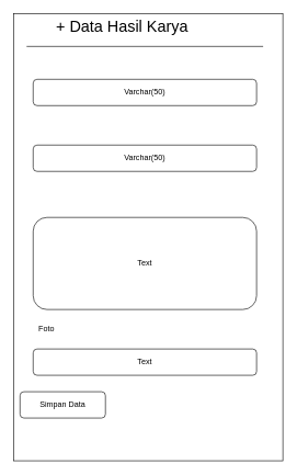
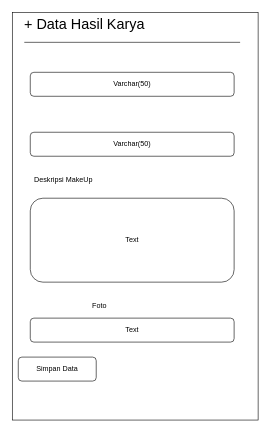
- <mxCell id="3" value="&lt;font style=&quot;font-size: 24px&quot;&gt;+ Data Hasil Karya&lt;br&gt;&lt;/font&gt;" style="text;html=1;align=center;verticalAlign=middle;resizable=0;points=[];autosize=1;" vertex="1" parent="1"><mxGeometry x="75" y="30" width="220" height="20" as="geometry" /></mxCell>
+ <mxCell id="3" value="&lt;font style=&quot;font-size: 24px&quot;&gt;+ Data Hasil Karya&lt;br&gt;&lt;/font&gt;" style="text;html=1;align=center;verticalAlign=middle;resizable=0;points=[];autosize=1;" vertex="1" parent="1"><mxGeometry x="30" y="30" width="220" height="20" as="geometry" /></mxCell>
+ <mxCell id="5" value="Deskripsi MakeUp" style="text;html=1;align=center;verticalAlign=middle;resizable=0;points=[];autosize=1;" vertex="1" parent="1"><mxGeometry x="45" y="290" width="120" height="20" as="geometry" /></mxCell>
- <mxCell id="8" value="Foto" style="text;html=1;align=center;verticalAlign=middle;resizable=0;points=[];autosize=1;" vertex="1" parent="1"><mxGeometry x="50" y="490" width="40" height="20" as="geometry" /></mxCell>
+ <mxCell id="8" value="Foto" style="text;html=1;align=center;verticalAlign=middle;resizable=0;points=[];autosize=1;" vertex="1" parent="1"><mxGeometry x="145" y="500" width="40" height="20" as="geometry" /></mxCell>
